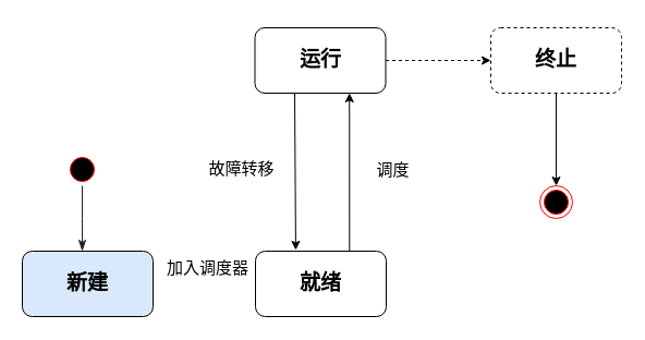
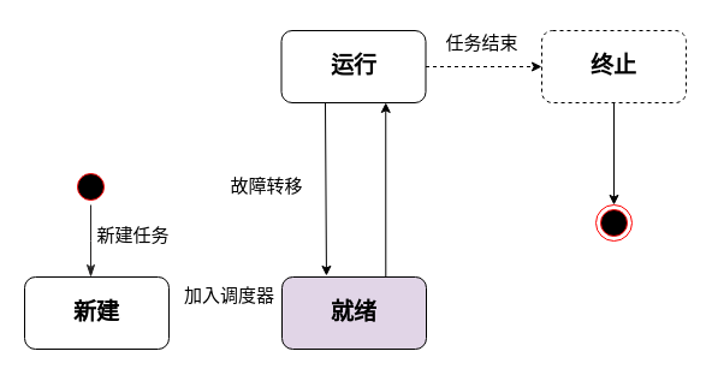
+ <mxCell id="12" value="任务结束" style="text;html=1;align=center;verticalAlign=middle;resizable=0;points=[];autosize=1;strokeColor=none;fillColor=none;fontSize=15;" parent="1" vertex="1"><mxGeometry x="360" y="20" width="80" height="30" as="geometry" /></mxCell>
- <mxCell id="11" value="调度" style="text;html=1;align=center;verticalAlign=middle;resizable=0;points=[];autosize=1;strokeColor=none;fillColor=none;fontSize=15;" parent="1" vertex="1"><mxGeometry x="335" y="140" width="50" height="30" as="geometry" /></mxCell>
+ <mxCell id="13" value="新建任务" style="text;html=1;align=center;verticalAlign=middle;resizable=0;points=[];autosize=1;strokeColor=none;fillColor=none;fontSize=15;" parent="1" vertex="1"><mxGeometry x="70" y="180" width="80" height="30" as="geometry" /></mxCell>
- <mxCell id="10" value="&lt;b&gt;&lt;font style=&quot;font-size: 19px;&quot;&gt;新建&lt;/font&gt;&lt;/b&gt;" style="rounded=1;whiteSpace=wrap;html=1;fillColor=#dae8fc;" parent="1" vertex="1"><mxGeometry x="20" y="230" width="120" height="60" as="geometry" /></mxCell>
+ <mxCell id="10" value="&lt;b&gt;&lt;font style=&quot;font-size: 19px;&quot;&gt;新建&lt;/font&gt;&lt;/b&gt;" style="rounded=1;whiteSpace=wrap;html=1;" parent="1" vertex="1"><mxGeometry x="20" y="230" width="120" height="60" as="geometry" /></mxCell>
- <mxCell id="7" value="&lt;b&gt;&lt;font style=&quot;font-size: 19px;&quot;&gt;就绪&lt;/font&gt;&lt;/b&gt;" style="rounded=1;whiteSpace=wrap;html=1;" parent="1" vertex="1"><mxGeometry x="234" y="230" width="120" height="60" as="geometry" /></mxCell>
+ <mxCell id="7" value="&lt;b&gt;&lt;font style=&quot;font-size: 19px;&quot;&gt;就绪&lt;/font&gt;&lt;/b&gt;" style="rounded=1;whiteSpace=wrap;html=1;fillColor=#e1d5e7;" parent="1" vertex="1"><mxGeometry x="234" y="230" width="120" height="60" as="geometry" /></mxCell>
